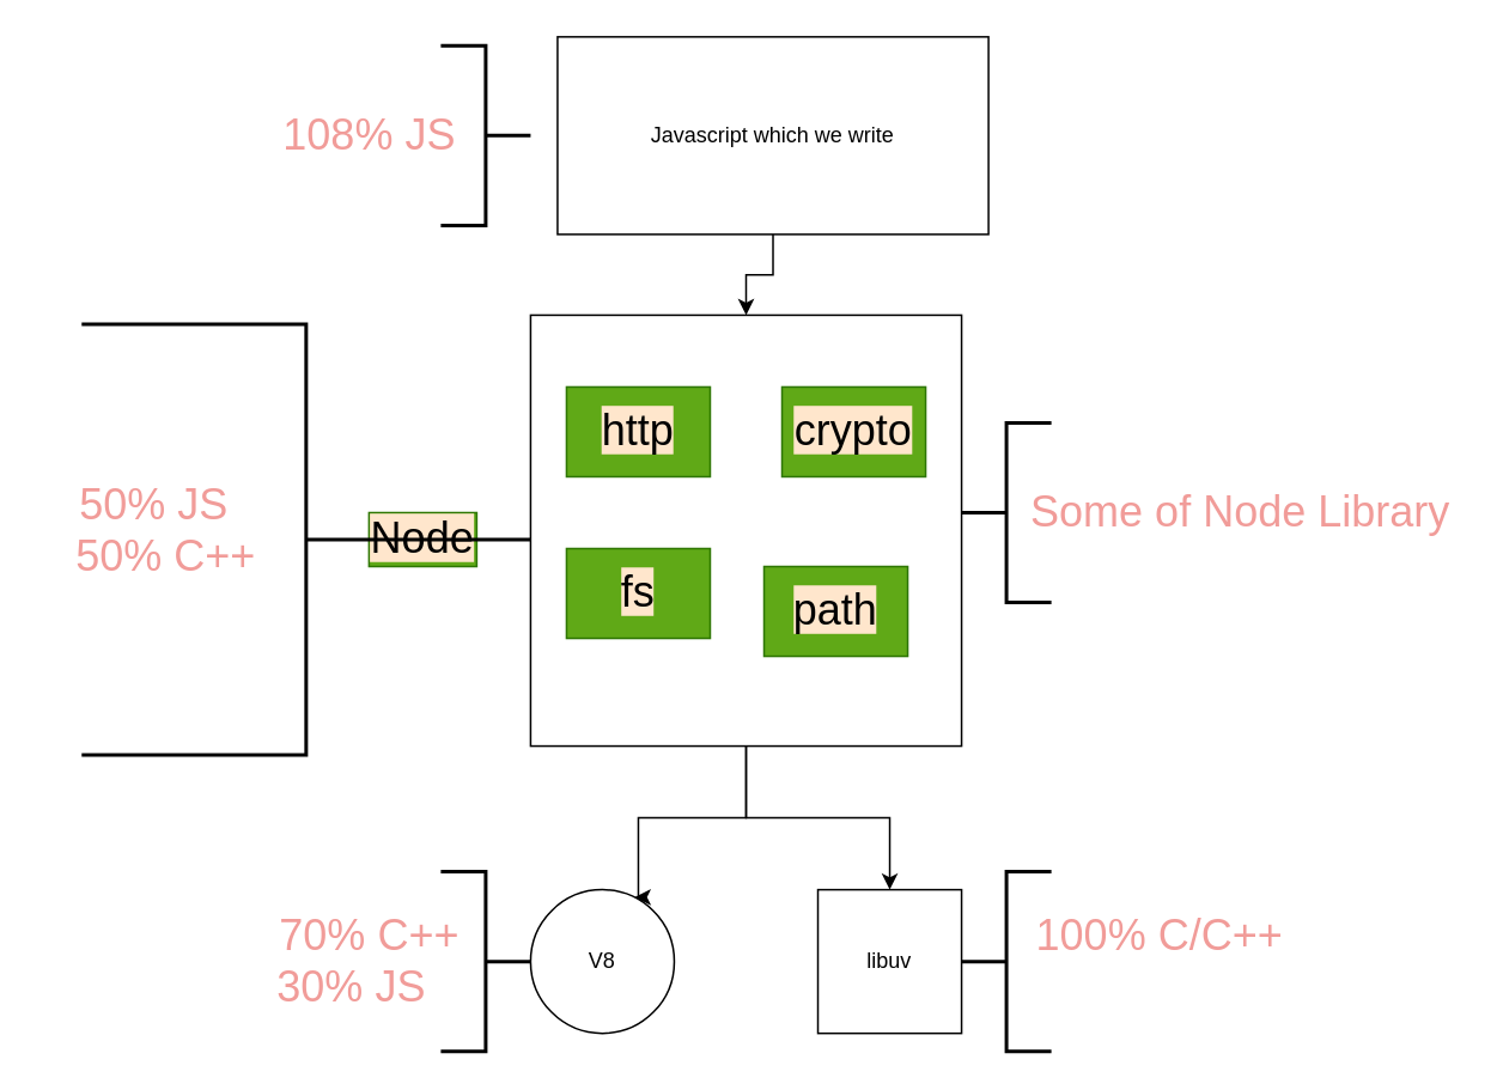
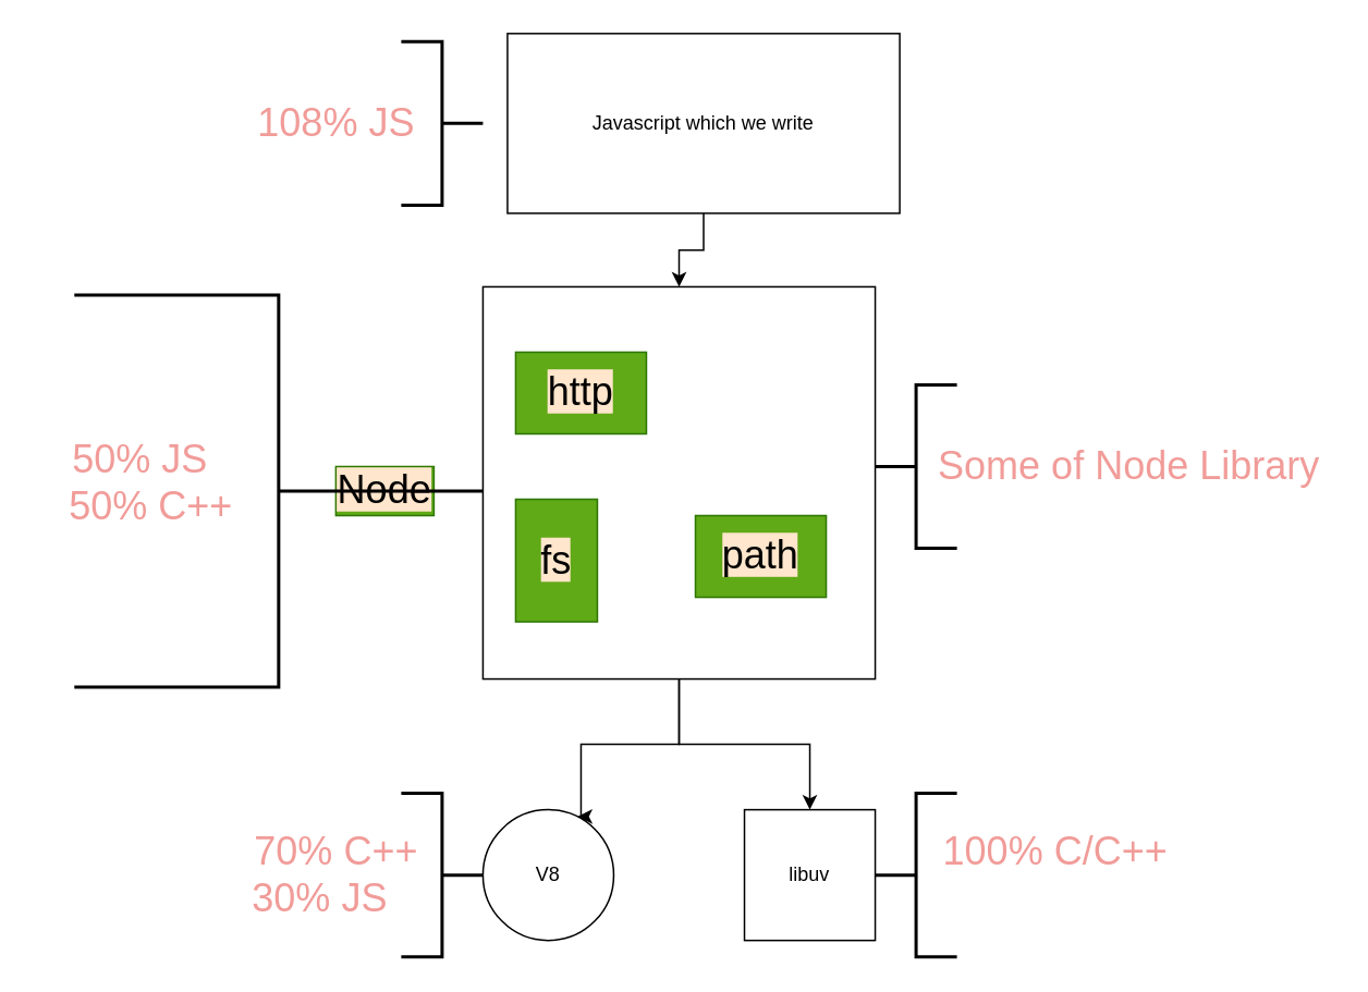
- <mxCell id="11" value="&lt;font style=&quot;font-size: 24px ; background-color: rgb(255 , 230 , 204)&quot; color=&quot;#000000&quot;&gt;crypto&lt;/font&gt;" style="text;html=1;align=center;verticalAlign=middle;whiteSpace=wrap;rounded=0;fillColor=#60a917;fontColor=#ffffff;strokeColor=#2D7600;" parent="1" vertex="1"><mxGeometry x="435" y="215" width="80" height="50" as="geometry" /></mxCell>
- <mxCell id="12" value="&lt;font style=&quot;font-size: 24px ; background-color: rgb(255 , 230 , 204)&quot; color=&quot;#000000&quot;&gt;fs&lt;/font&gt;" style="text;html=1;align=center;verticalAlign=middle;whiteSpace=wrap;rounded=0;fillColor=#60a917;fontColor=#ffffff;strokeColor=#2D7600;" parent="1" vertex="1"><mxGeometry x="315" y="305" width="80" height="50" as="geometry" /></mxCell>
+ <mxCell id="12" value="&lt;font style=&quot;font-size: 24px ; background-color: rgb(255 , 230 , 204)&quot; color=&quot;#000000&quot;&gt;fs&lt;/font&gt;" style="text;html=1;align=center;verticalAlign=middle;whiteSpace=wrap;rounded=0;fillColor=#60a917;fontColor=#ffffff;strokeColor=#2D7600;" parent="1" vertex="1"><mxGeometry x="315" y="305" width="50" height="75" as="geometry" /></mxCell>
